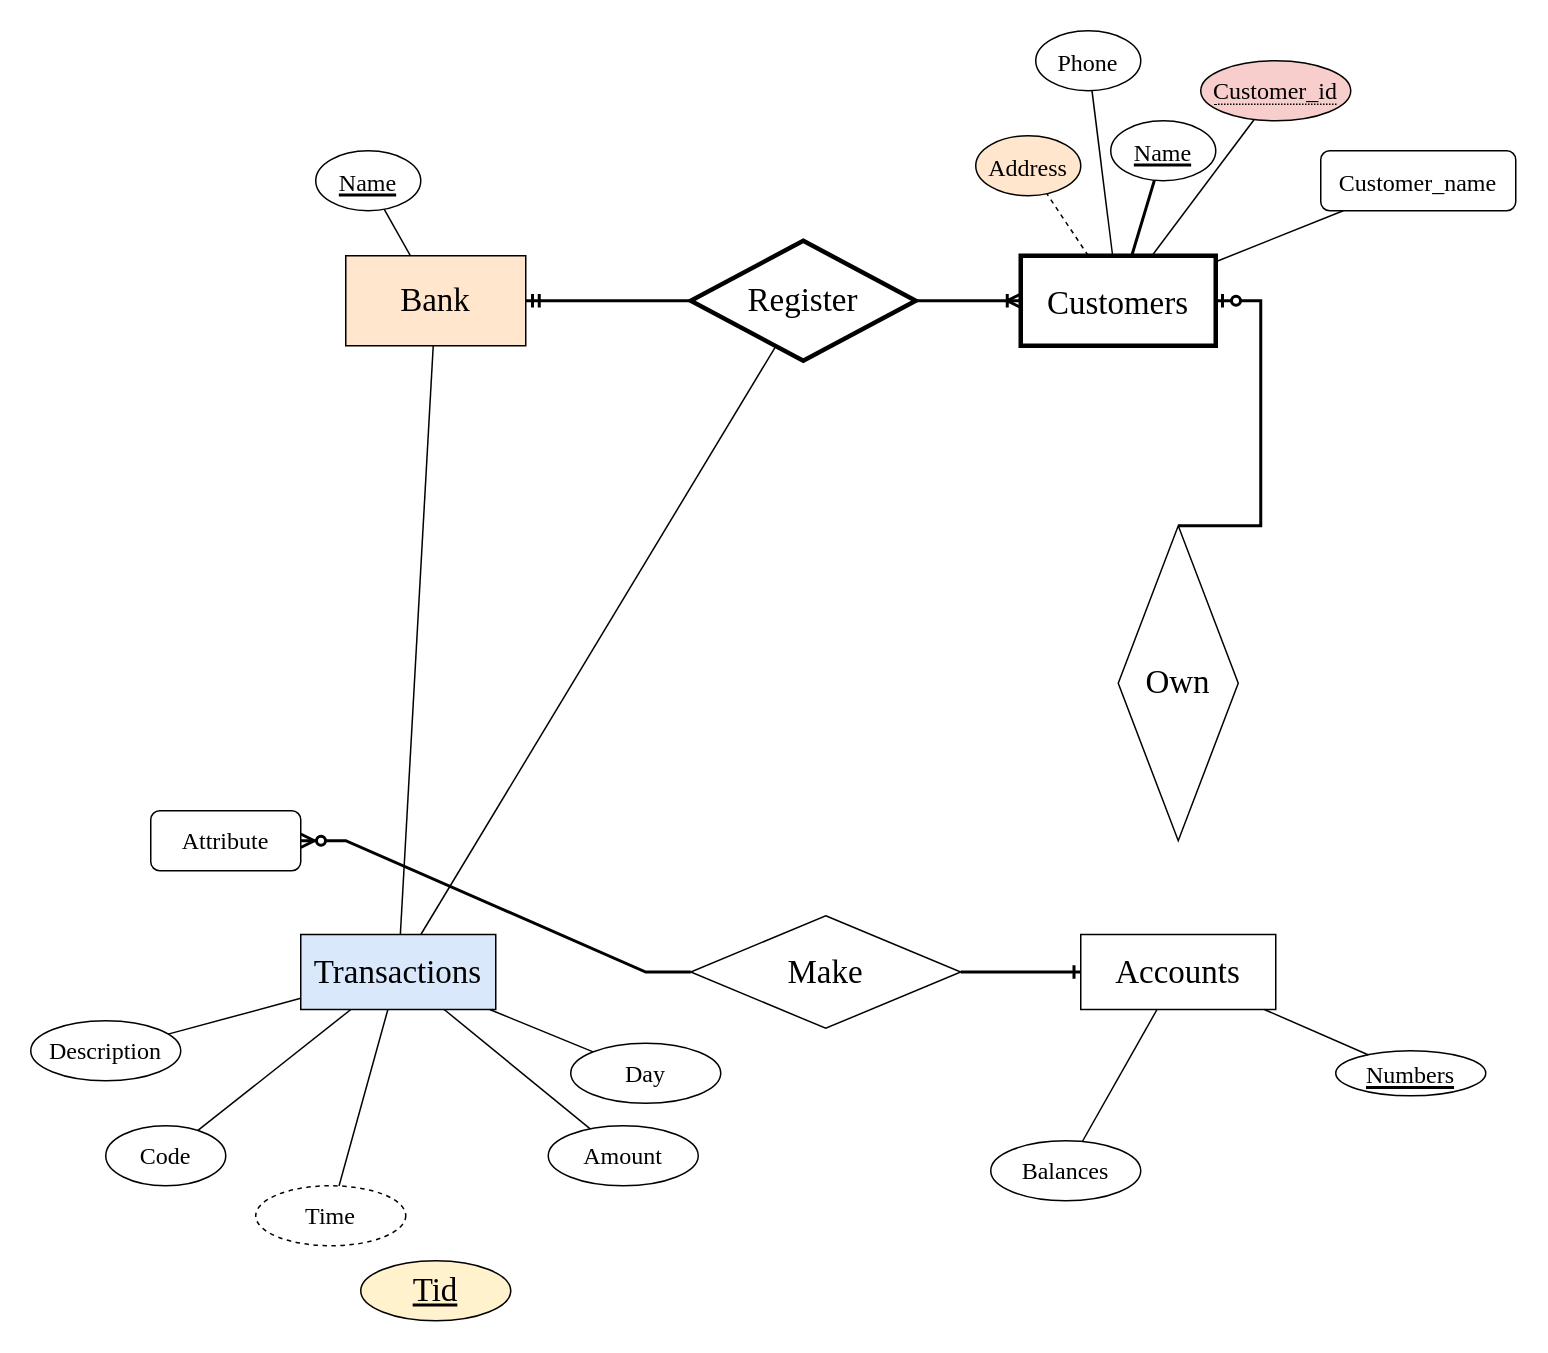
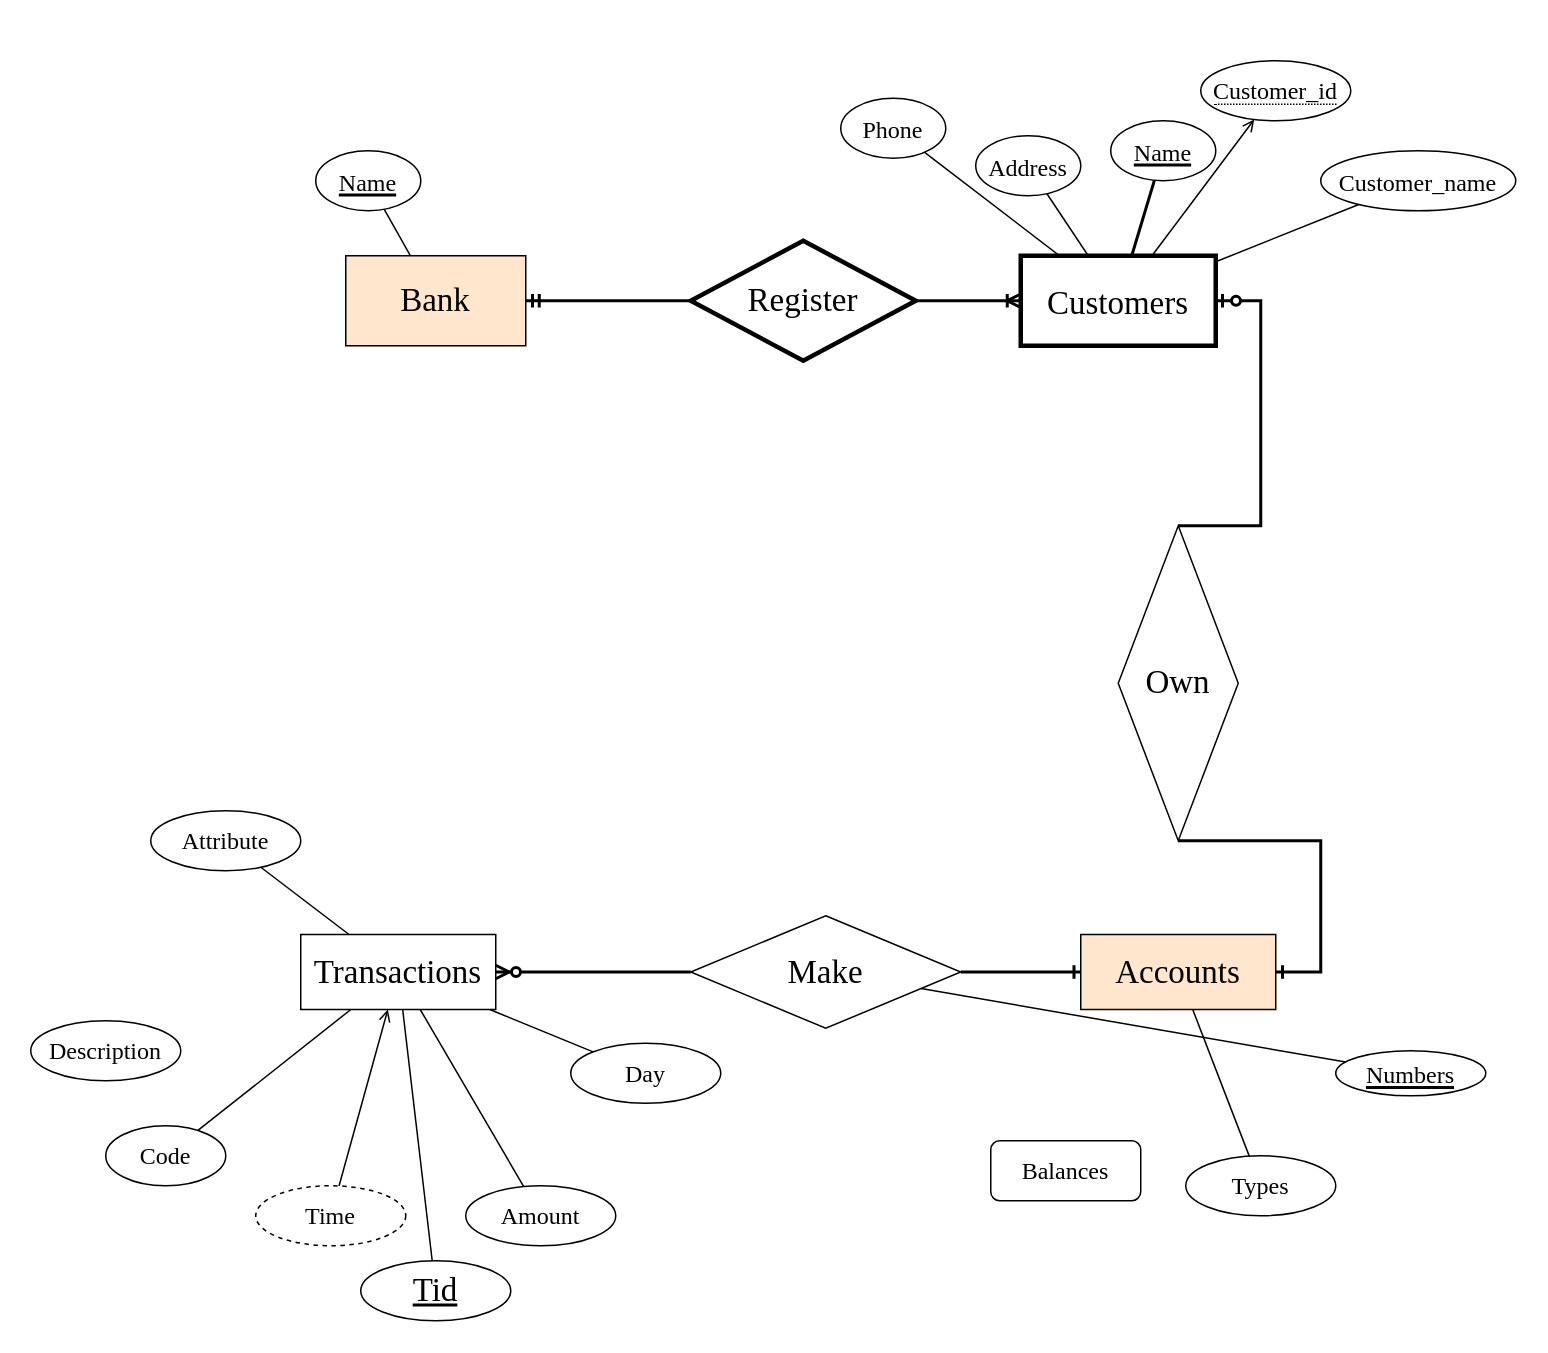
- <mxCell id="11" value="&lt;span style=&quot;font-size: 16px&quot;&gt;Phone&lt;/span&gt;" style="ellipse;whiteSpace=wrap;html=1;fontFamily=Times New Roman;fontSize=22;strokeWidth=1;fontStyle=0" vertex="1" parent="1"><mxGeometry x="690" y="20" width="70" height="40" as="geometry" /></mxCell>
+ <mxCell id="11" value="&lt;span style=&quot;font-size: 16px&quot;&gt;Phone&lt;/span&gt;" style="ellipse;whiteSpace=wrap;html=1;fontFamily=Times New Roman;fontSize=22;strokeWidth=1;fontStyle=0" vertex="1" parent="1"><mxGeometry x="560" y="65" width="70" height="40" as="geometry" /></mxCell>
- <mxCell id="12" value="&lt;span style=&quot;border-bottom: 1px dotted&quot;&gt;Customer_id&lt;/span&gt;" style="ellipse;whiteSpace=wrap;html=1;align=center;fontFamily=Times New Roman;fontSize=16;strokeWidth=1;fillColor=#f8cecc;" vertex="1" parent="1"><mxGeometry x="800" y="40" width="100" height="40" as="geometry" /></mxCell>
+ <mxCell id="12" value="&lt;span style=&quot;border-bottom: 1px dotted&quot;&gt;Customer_id&lt;/span&gt;" style="ellipse;whiteSpace=wrap;html=1;align=center;fontFamily=Times New Roman;fontSize=16;strokeWidth=1;" vertex="1" parent="1"><mxGeometry x="800" y="40" width="100" height="40" as="geometry" /></mxCell>
- <mxCell id="16" value="" style="endArrow=none;html=1;rounded=0;fontFamily=Times New Roman;fontSize=16;" edge="1" parent="1" source="2" target="12"><mxGeometry relative="1" as="geometry"><mxPoint x="680" y="30" as="sourcePoint" /><mxPoint x="840" y="30" as="targetPoint" /></mxGeometry></mxCell>
+ <mxCell id="16" value="" style="endArrow=open;html=1;rounded=0;fontFamily=Times New Roman;fontSize=16;" edge="1" parent="1" source="2" target="12"><mxGeometry relative="1" as="geometry"><mxPoint x="680" y="30" as="sourcePoint" /><mxPoint x="840" y="30" as="targetPoint" /></mxGeometry></mxCell>
- <mxCell id="9" value="&lt;span style=&quot;font-size: 16px&quot;&gt;Address&lt;/span&gt;" style="ellipse;whiteSpace=wrap;html=1;fontFamily=Times New Roman;fontSize=22;strokeWidth=1;fontStyle=0;fillColor=#ffe6cc;" vertex="1" parent="1"><mxGeometry x="650" y="90" width="70" height="40" as="geometry" /></mxCell>
+ <mxCell id="9" value="&lt;span style=&quot;font-size: 16px&quot;&gt;Address&lt;/span&gt;" style="ellipse;whiteSpace=wrap;html=1;fontFamily=Times New Roman;fontSize=22;strokeWidth=1;fontStyle=0" vertex="1" parent="1"><mxGeometry x="650" y="90" width="70" height="40" as="geometry" /></mxCell>
- <mxCell id="10" value="&lt;span style=&quot;font-size: 16px&quot;&gt;Customer_name&lt;/span&gt;" style="whiteSpace=wrap;html=1;fontFamily=Times New Roman;fontSize=22;strokeWidth=1;fontStyle=0;rounded=1;" vertex="1" parent="1"><mxGeometry x="880" width="130" height="40" as="geometry" y="100" /></mxCell>
+ <mxCell id="10" value="&lt;span style=&quot;font-size: 16px&quot;&gt;Customer_name&lt;/span&gt;" style="ellipse;whiteSpace=wrap;html=1;fontFamily=Times New Roman;fontSize=22;strokeWidth=1;fontStyle=0" vertex="1" parent="1"><mxGeometry x="880" width="130" height="40" as="geometry" y="100" /></mxCell>
- <mxCell id="15" value="" style="endArrow=none;html=1;rounded=0;fontFamily=Times New Roman;fontSize=16;dashed=1;" edge="1" parent="1" source="2" target="9"><mxGeometry relative="1" as="geometry"><mxPoint x="510" y="90" as="sourcePoint" /><mxPoint x="670" y="90" as="targetPoint" /></mxGeometry></mxCell>
+ <mxCell id="15" value="" style="endArrow=none;html=1;rounded=0;fontFamily=Times New Roman;fontSize=16;" edge="1" parent="1" source="2" target="9"><mxGeometry relative="1" as="geometry"><mxPoint x="510" y="90" as="sourcePoint" /><mxPoint x="670" y="90" as="targetPoint" /></mxGeometry></mxCell>
- <mxCell id="33" value="" style="endArrow=none;html=1;rounded=0;fontFamily=Times New Roman;fontSize=16;" edge="1" parent="1" source="27" target="6"><mxGeometry relative="1" as="geometry"><mxPoint x="95" y="709.5" as="sourcePoint" /><mxPoint x="255" y="709.5" as="targetPoint" /></mxGeometry></mxCell>
+ <mxCell id="33" value="" style="endArrow=none;html=1;rounded=0;fontFamily=Times New Roman;fontSize=16;" edge="1" parent="1" source="27" target="28"><mxGeometry relative="1" as="geometry"><mxPoint x="95" y="709.5" as="sourcePoint" /><mxPoint x="255" y="709.5" as="targetPoint" /></mxGeometry></mxCell>
- <mxCell id="39" value="" style="endArrow=none;html=1;rounded=0;fontFamily=Times New Roman;fontSize=16;" edge="1" parent="1" source="27" target="3"><mxGeometry relative="1" as="geometry"><mxPoint x="454.231" y="940" as="sourcePoint" /><mxPoint x="449.596" y="919.915" as="targetPoint" /></mxGeometry></mxCell>
+ <mxCell id="39" value="" style="endArrow=none;html=1;rounded=0;fontFamily=Times New Roman;fontSize=16;" edge="1" parent="1" source="27" target="34"><mxGeometry relative="1" as="geometry"><mxPoint x="454.231" y="940" as="sourcePoint" /><mxPoint x="449.596" y="919.915" as="targetPoint" /></mxGeometry></mxCell>
- <mxCell id="34" value="Attribute" style="whiteSpace=wrap;html=1;align=center;fontFamily=Times New Roman;fontSize=16;strokeWidth=1;rounded=1;" vertex="1" parent="1"><mxGeometry x="100" y="540" width="100" height="40" as="geometry" /></mxCell>
+ <mxCell id="34" value="Attribute" style="ellipse;whiteSpace=wrap;html=1;align=center;fontFamily=Times New Roman;fontSize=16;strokeWidth=1;" vertex="1" parent="1"><mxGeometry x="100" y="540" width="100" height="40" as="geometry" /></mxCell>
+ <mxCell id="42" value="" style="edgeStyle=entityRelationEdgeStyle;fontSize=12;html=1;endArrow=ERone;endFill=1;rounded=0;fontFamily=Times New Roman;exitX=1;exitY=0.5;exitDx=0;exitDy=0;strokeWidth=2;" edge="1" parent="1" source="24" target="17"><mxGeometry width="100" height="100" relative="1" as="geometry"><mxPoint x="510" y="640" as="sourcePoint" /><mxPoint x="610" y="540" as="targetPoint" /></mxGeometry></mxCell>
- <mxCell id="43" value="" style="edgeStyle=entityRelationEdgeStyle;fontSize=12;html=1;endArrow=ERzeroToMany;endFill=1;rounded=0;fontFamily=Times New Roman;strokeWidth=2;" edge="1" parent="1" source="25" target="34"><mxGeometry width="100" height="100" relative="1" as="geometry"><mxPoint x="450" y="640" as="sourcePoint" /><mxPoint x="550" y="540" as="targetPoint" /></mxGeometry></mxCell>
+ <mxCell id="43" value="" style="edgeStyle=entityRelationEdgeStyle;fontSize=12;html=1;endArrow=ERzeroToMany;endFill=1;rounded=0;fontFamily=Times New Roman;strokeWidth=2;" edge="1" parent="1" source="25" target="27"><mxGeometry width="100" height="100" relative="1" as="geometry"><mxPoint x="450" y="640" as="sourcePoint" /><mxPoint x="550" y="540" as="targetPoint" /></mxGeometry></mxCell>
- <mxCell id="27" value="Transactions" style="whiteSpace=wrap;html=1;align=center;fontFamily=Times New Roman;fontSize=22;strokeWidth=1;fillColor=#dae8fc;" vertex="1" parent="1"><mxGeometry x="200" y="622.5" width="130" height="50" as="geometry" /></mxCell>
+ <mxCell id="27" value="Transactions" style="whiteSpace=wrap;html=1;align=center;fontFamily=Times New Roman;fontSize=22;strokeWidth=1;" vertex="1" parent="1"><mxGeometry x="200" y="622.5" width="130" height="50" as="geometry" /></mxCell>
- <mxCell id="17" value="Accounts" style="whiteSpace=wrap;html=1;align=center;fontFamily=Times New Roman;fontSize=22;strokeWidth=1;" vertex="1" parent="1"><mxGeometry x="720" y="622.5" width="130" height="50" as="geometry" /></mxCell>
+ <mxCell id="17" value="Accounts" style="whiteSpace=wrap;html=1;align=center;fontFamily=Times New Roman;fontSize=22;strokeWidth=1;fillColor=#ffe6cc;" vertex="1" parent="1"><mxGeometry x="720" y="622.5" width="130" height="50" as="geometry" /></mxCell>
- <mxCell id="37" value="" style="endArrow=none;html=1;rounded=0;fontFamily=Times New Roman;fontSize=16;" edge="1" parent="1" source="32" target="27"><mxGeometry relative="1" as="geometry"><mxPoint x="394.231" y="880" as="sourcePoint" /><mxPoint x="389.596" y="859.915" as="targetPoint" /></mxGeometry></mxCell>
+ <mxCell id="37" value="" style="endArrow=open;html=1;rounded=0;fontFamily=Times New Roman;fontSize=16;" edge="1" parent="1" source="32" target="27"><mxGeometry relative="1" as="geometry"><mxPoint x="394.231" y="880" as="sourcePoint" /><mxPoint x="389.596" y="859.915" as="targetPoint" /></mxGeometry></mxCell>
- <mxCell id="35" value="" style="endArrow=none;html=1;rounded=0;fontFamily=Times New Roman;fontSize=16;" edge="1" parent="1" source="27" target="29"><mxGeometry relative="1" as="geometry"><mxPoint x="364.231" y="850" as="sourcePoint" /><mxPoint x="359.596" y="829.915" as="targetPoint" /></mxGeometry></mxCell>
- <mxCell id="21" value="" style="endArrow=none;html=1;rounded=0;fontFamily=Times New Roman;fontSize=16;" edge="1" parent="1" source="18" target="17"><mxGeometry relative="1" as="geometry"><mxPoint x="899.231" y="80" as="sourcePoint" /><mxPoint x="894.596" y="59.915" as="targetPoint" /></mxGeometry></mxCell>
+ <mxCell id="21" value="" style="endArrow=none;html=1;rounded=0;fontFamily=Times New Roman;fontSize=16;" edge="1" parent="1" source="18" target="25"><mxGeometry relative="1" as="geometry"><mxPoint x="899.231" y="80" as="sourcePoint" /><mxPoint x="894.596" y="59.915" as="targetPoint" /></mxGeometry></mxCell>
- <mxCell id="23" value="" style="endArrow=none;html=1;rounded=0;fontFamily=Times New Roman;fontSize=16;" edge="1" parent="1" source="17" target="19"><mxGeometry relative="1" as="geometry"><mxPoint x="1029.231" y="210" as="sourcePoint" /><mxPoint x="1024.596" y="189.915" as="targetPoint" /></mxGeometry></mxCell>
+ <mxCell id="22" value="" style="endArrow=none;html=1;rounded=0;fontFamily=Times New Roman;fontSize=16;" edge="1" parent="1" source="17" target="20"><mxGeometry relative="1" as="geometry"><mxPoint x="1019.231" y="200" as="sourcePoint" /><mxPoint x="1014.596" y="179.915" as="targetPoint" /></mxGeometry></mxCell>
- <mxCell id="31" value="Amount" style="ellipse;whiteSpace=wrap;html=1;align=center;fontFamily=Times New Roman;fontSize=16;strokeWidth=1;" vertex="1" parent="1"><mxGeometry x="365" y="750" width="100" height="40" as="geometry" /></mxCell>
+ <mxCell id="31" value="Amount" style="ellipse;whiteSpace=wrap;html=1;align=center;fontFamily=Times New Roman;fontSize=16;strokeWidth=1;" vertex="1" parent="1"><mxGeometry x="310" y="790" width="100" height="40" as="geometry" /></mxCell>
- <mxCell id="19" value="Balances" style="ellipse;whiteSpace=wrap;html=1;align=center;fontFamily=Times New Roman;fontSize=16;strokeWidth=1;" vertex="1" parent="1"><mxGeometry x="660" y="760" width="100" height="40" as="geometry" /></mxCell>
+ <mxCell id="19" value="Balances" style="whiteSpace=wrap;html=1;align=center;fontFamily=Times New Roman;fontSize=16;strokeWidth=1;rounded=1;" vertex="1" parent="1"><mxGeometry x="660" y="760" width="100" height="40" as="geometry" /></mxCell>
+ <mxCell id="20" value="Types" style="ellipse;whiteSpace=wrap;html=1;align=center;fontFamily=Times New Roman;fontSize=16;strokeWidth=1;" vertex="1" parent="1"><mxGeometry x="790" y="770" width="100" height="40" as="geometry" /></mxCell>
- <mxCell id="28" value="Tid" style="ellipse;whiteSpace=wrap;html=1;align=center;fontStyle=4;fontFamily=Times New Roman;fontSize=22;strokeWidth=1;fillColor=#fff2cc;" vertex="1" parent="1"><mxGeometry x="240" y="840" width="100" height="40" as="geometry" /></mxCell>
+ <mxCell id="28" value="Tid" style="ellipse;whiteSpace=wrap;html=1;align=center;fontStyle=4;fontFamily=Times New Roman;fontSize=22;strokeWidth=1;" vertex="1" parent="1"><mxGeometry x="240" y="840" width="100" height="40" as="geometry" /></mxCell>
